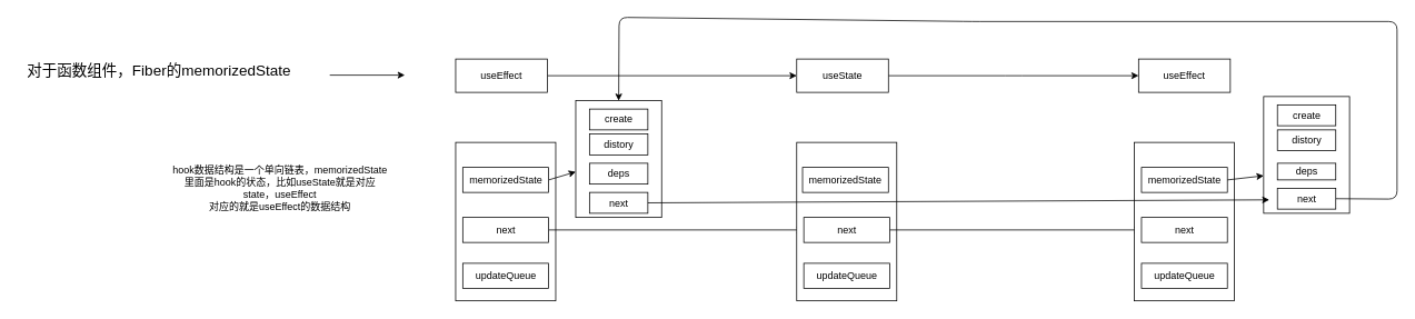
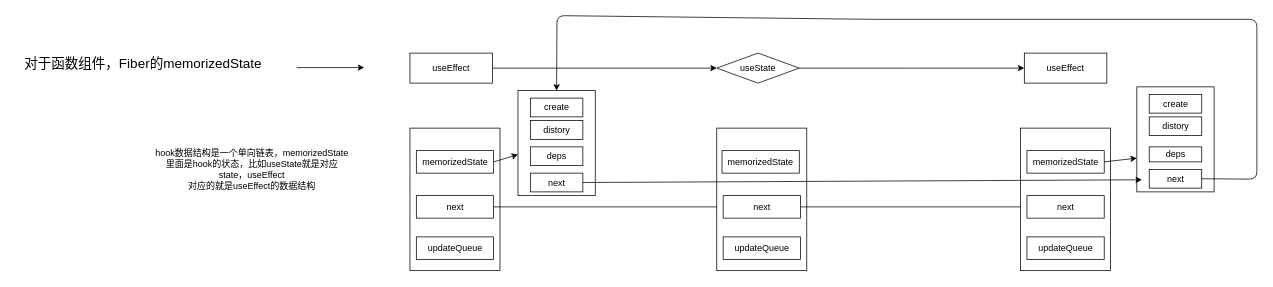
- <mxCell id="7" value="useState" style="rounded=0;whiteSpace=wrap;html=1;" vertex="1" parent="1"><mxGeometry x="955" y="70" width="110" height="40" as="geometry" /></mxCell>
+ <mxCell id="7" value="useState" style="rhombus;whiteSpace=wrap;html=1;" vertex="1" parent="1"><mxGeometry x="955" y="70" width="110" height="40" as="geometry" /></mxCell>
